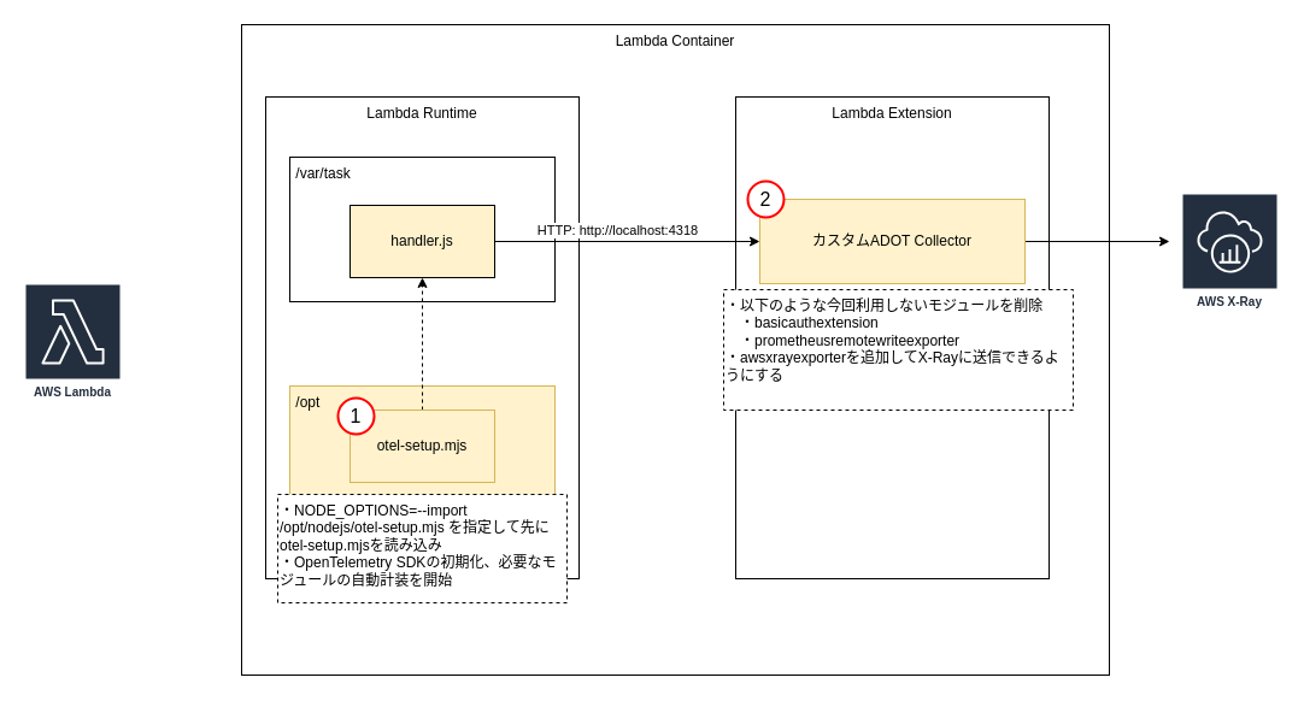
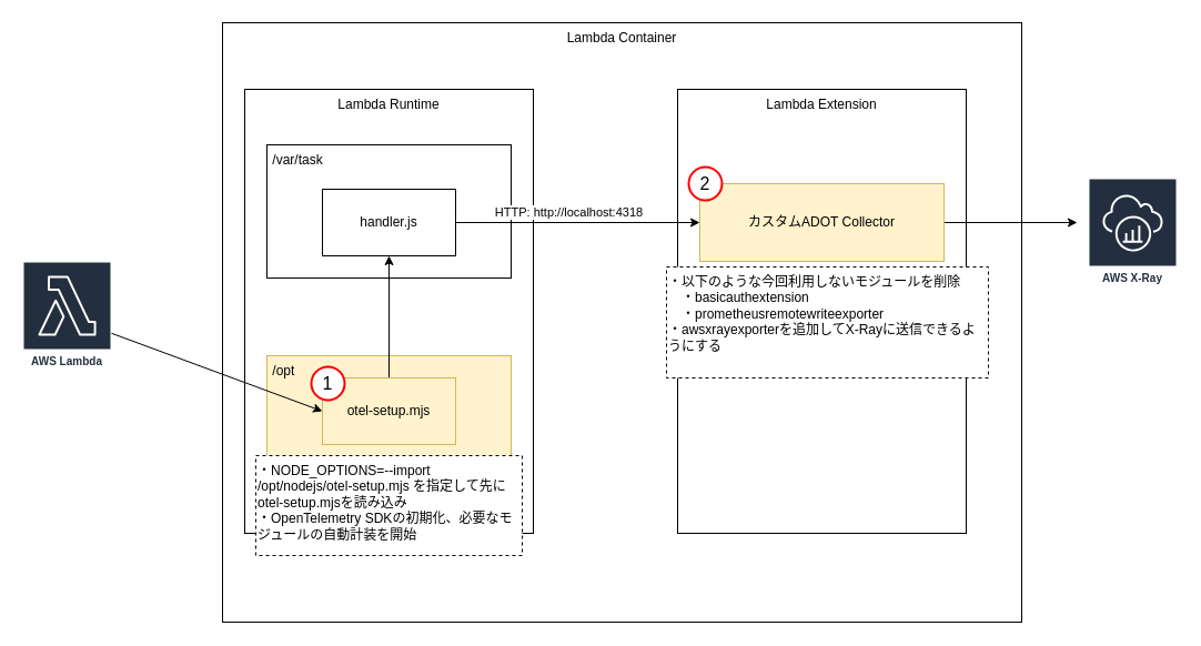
- <mxCell id="11" value="handler.js" style="whiteSpace=wrap;html=1;fillColor=#fff2cc;" vertex="1" parent="9"><mxGeometry x="290" y="170" width="120" height="60" as="geometry" /></mxCell>
+ <mxCell id="11" value="handler.js" style="whiteSpace=wrap;html=1;" vertex="1" parent="9"><mxGeometry x="290" y="170" width="120" height="60" as="geometry" /></mxCell>
- <mxCell id="12" style="edgeStyle=none;html=1;dashed=1;" edge="1" parent="9" source="13" target="11"><mxGeometry relative="1" as="geometry" /></mxCell>
+ <mxCell id="12" style="edgeStyle=none;html=1;" edge="1" parent="9" source="13" target="11"><mxGeometry relative="1" as="geometry" /></mxCell>
+ <mxCell id="14" style="edgeStyle=none;html=1;entryX=0;entryY=0.5;entryDx=0;entryDy=0;" edge="1" parent="9" source="3" target="13"><mxGeometry relative="1" as="geometry" /></mxCell>
